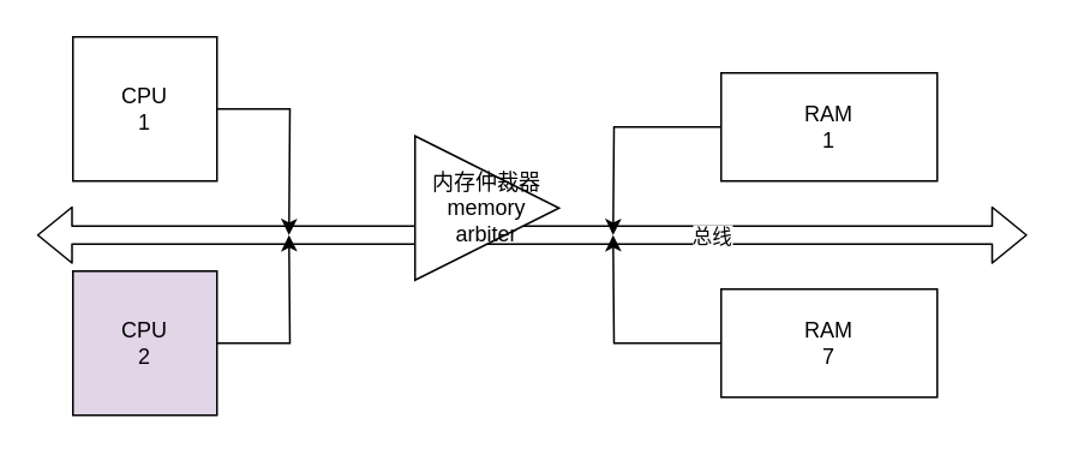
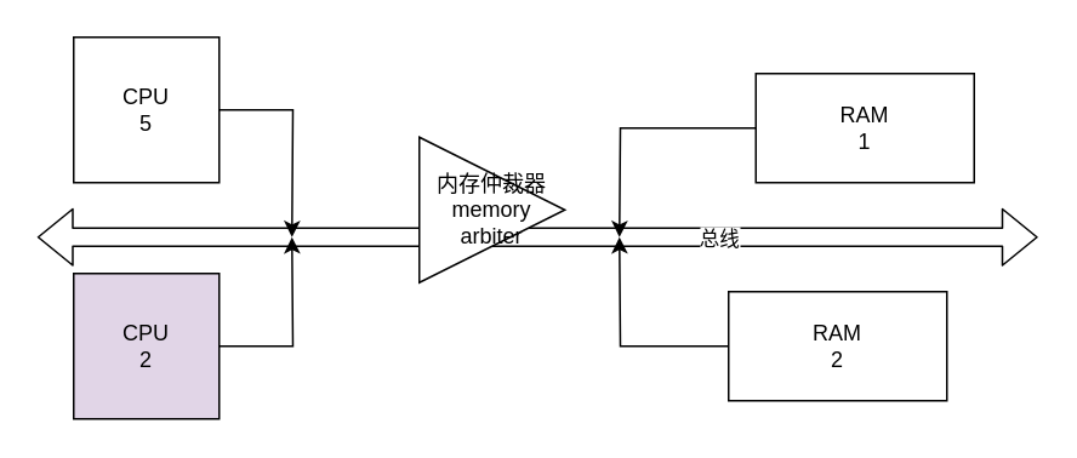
- <mxCell id="5" value="CPU&lt;br&gt;1" style="whiteSpace=wrap;html=1;aspect=fixed;" vertex="1" parent="1"><mxGeometry x="40" y="20" width="80" height="80" as="geometry" /></mxCell>
+ <mxCell id="5" value="CPU&lt;br&gt;5" style="whiteSpace=wrap;html=1;aspect=fixed;" vertex="1" parent="1"><mxGeometry x="40" y="20" width="80" height="80" as="geometry" /></mxCell>
- <mxCell id="3" value="RAM&lt;br&gt;1" style="rounded=0;whiteSpace=wrap;html=1;" vertex="1" parent="1"><mxGeometry x="400" y="40" width="120" height="60" as="geometry" /></mxCell>
+ <mxCell id="3" value="RAM&lt;br&gt;1" style="rounded=0;whiteSpace=wrap;html=1;" vertex="1" parent="1"><mxGeometry x="415" y="40" width="120" height="60" as="geometry" /></mxCell>
- <mxCell id="11" value="RAM&lt;br&gt;7" style="rounded=0;whiteSpace=wrap;html=1;" vertex="1" parent="1"><mxGeometry x="400" y="160" width="120" height="60" as="geometry" /></mxCell>
+ <mxCell id="11" value="RAM&lt;br&gt;2" style="rounded=0;whiteSpace=wrap;html=1;" vertex="1" parent="1"><mxGeometry x="400" y="160" width="120" height="60" as="geometry" /></mxCell>
